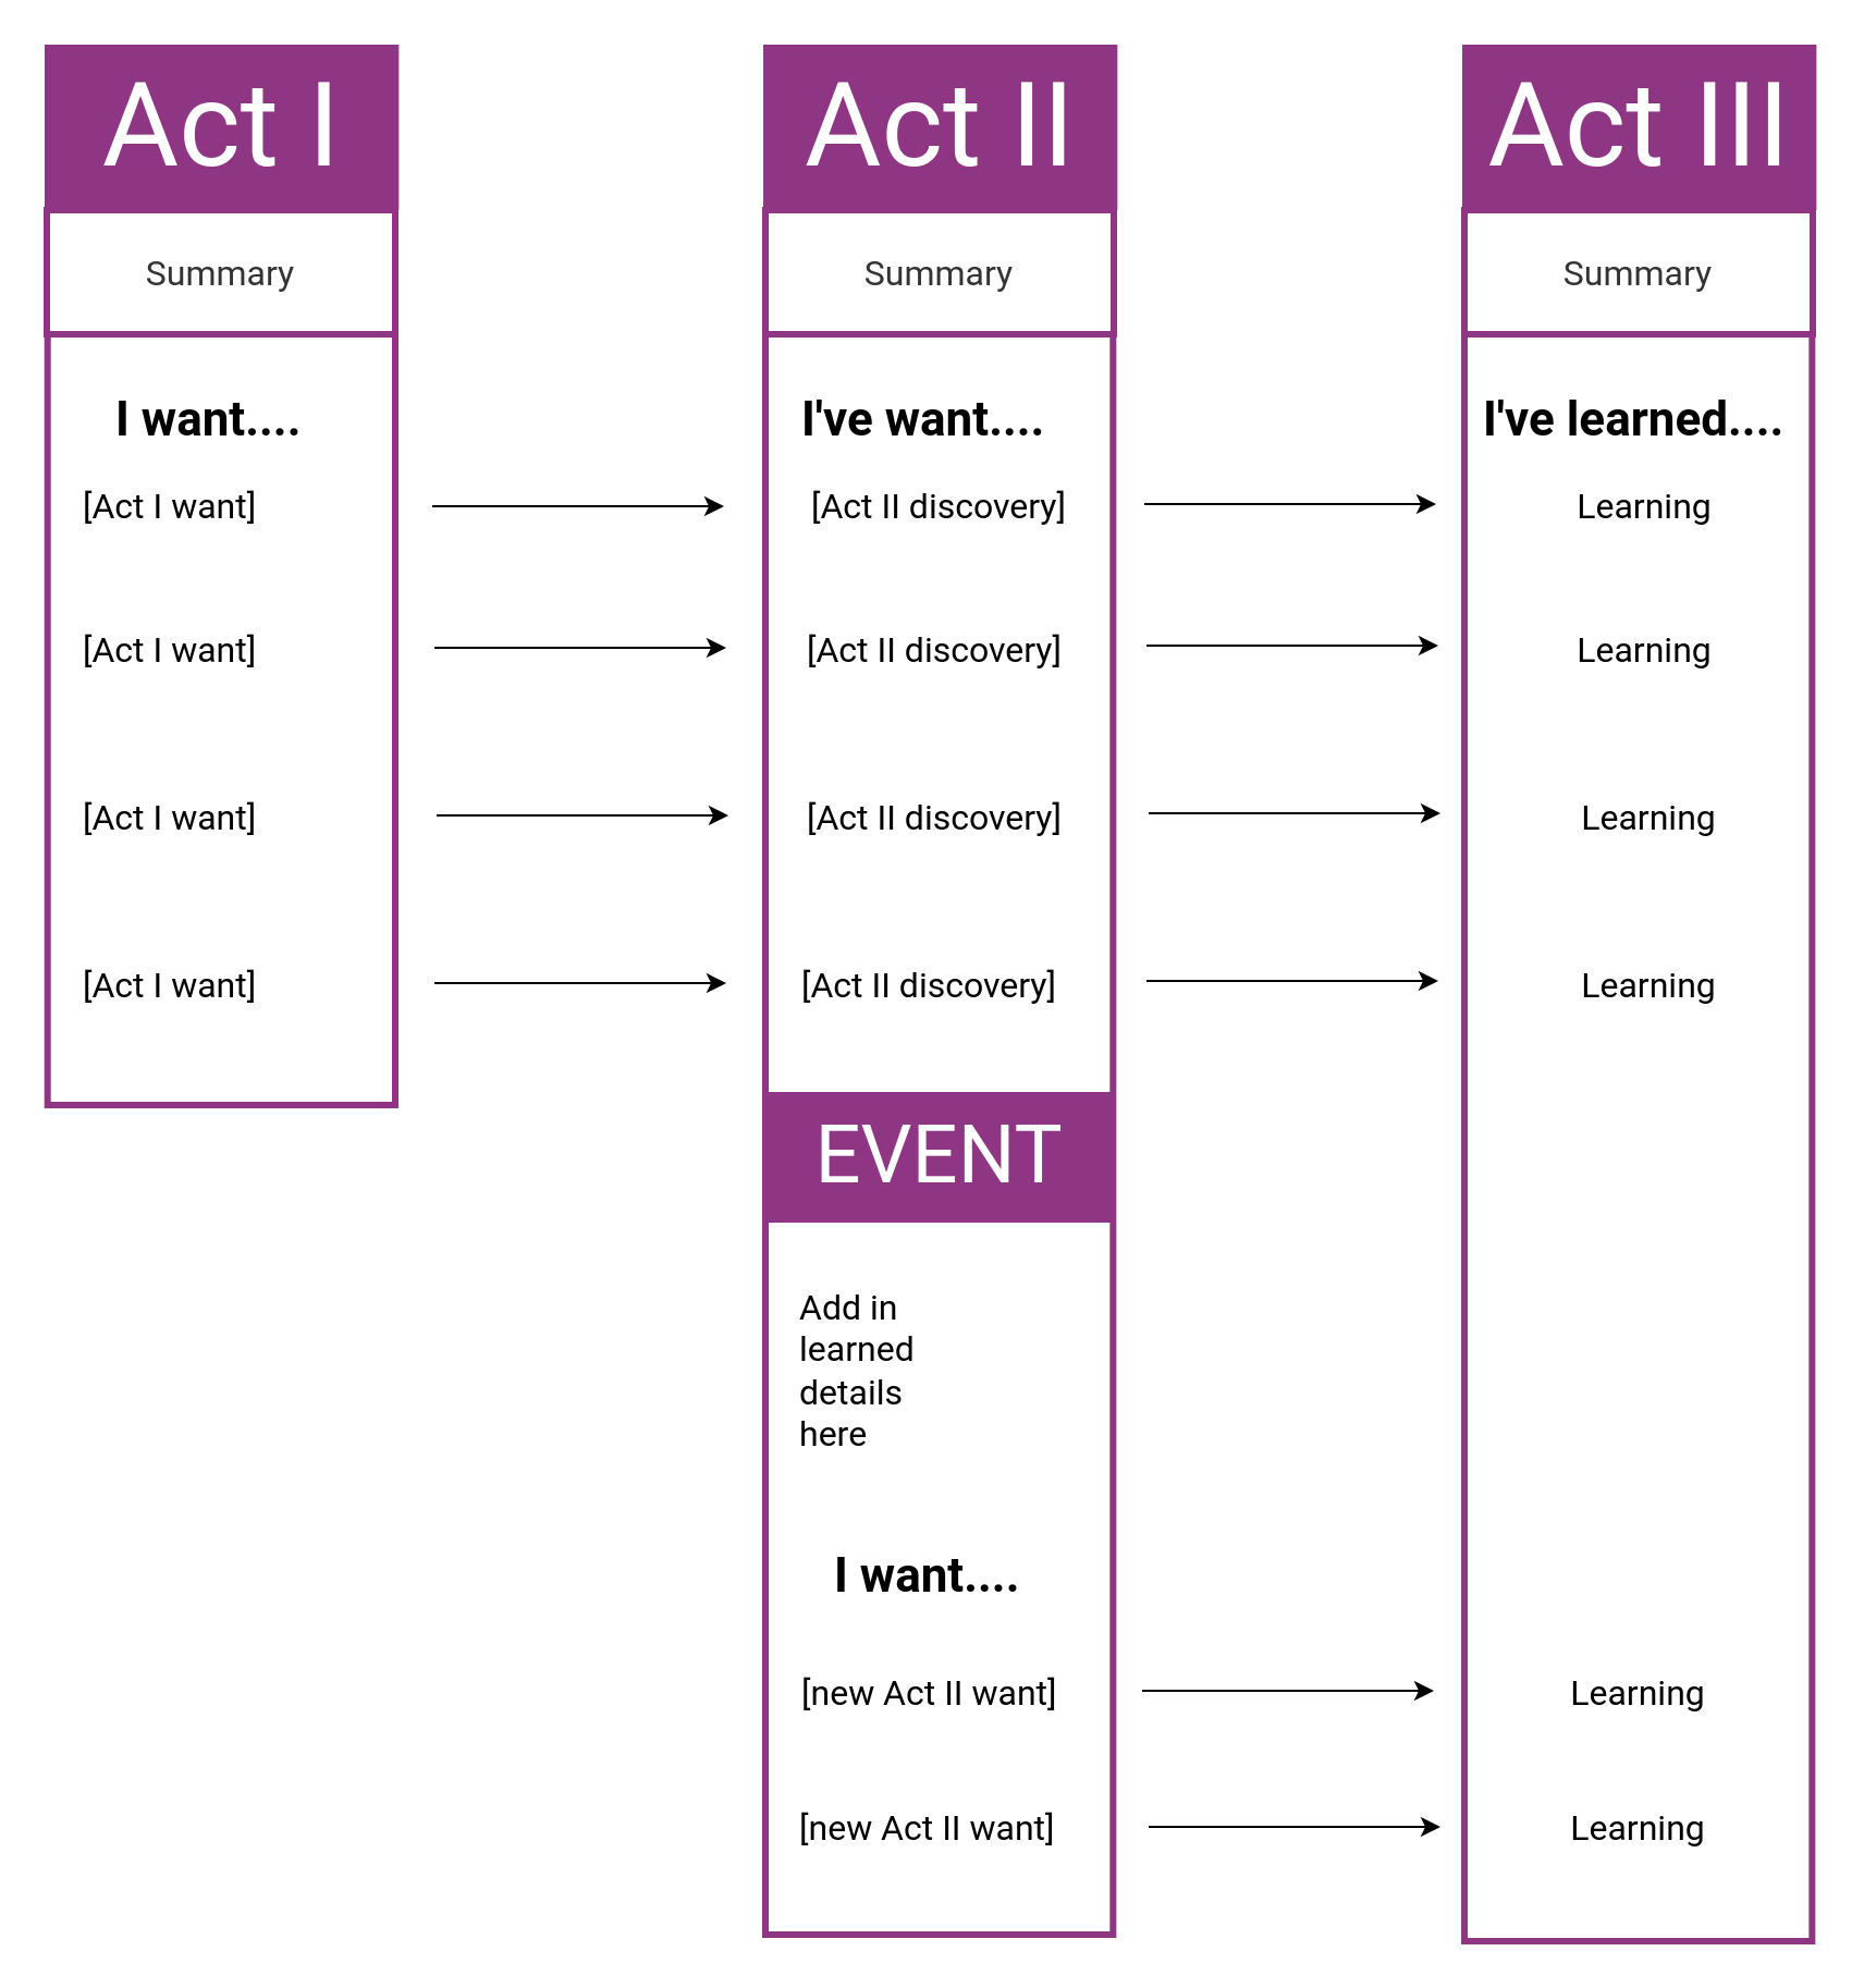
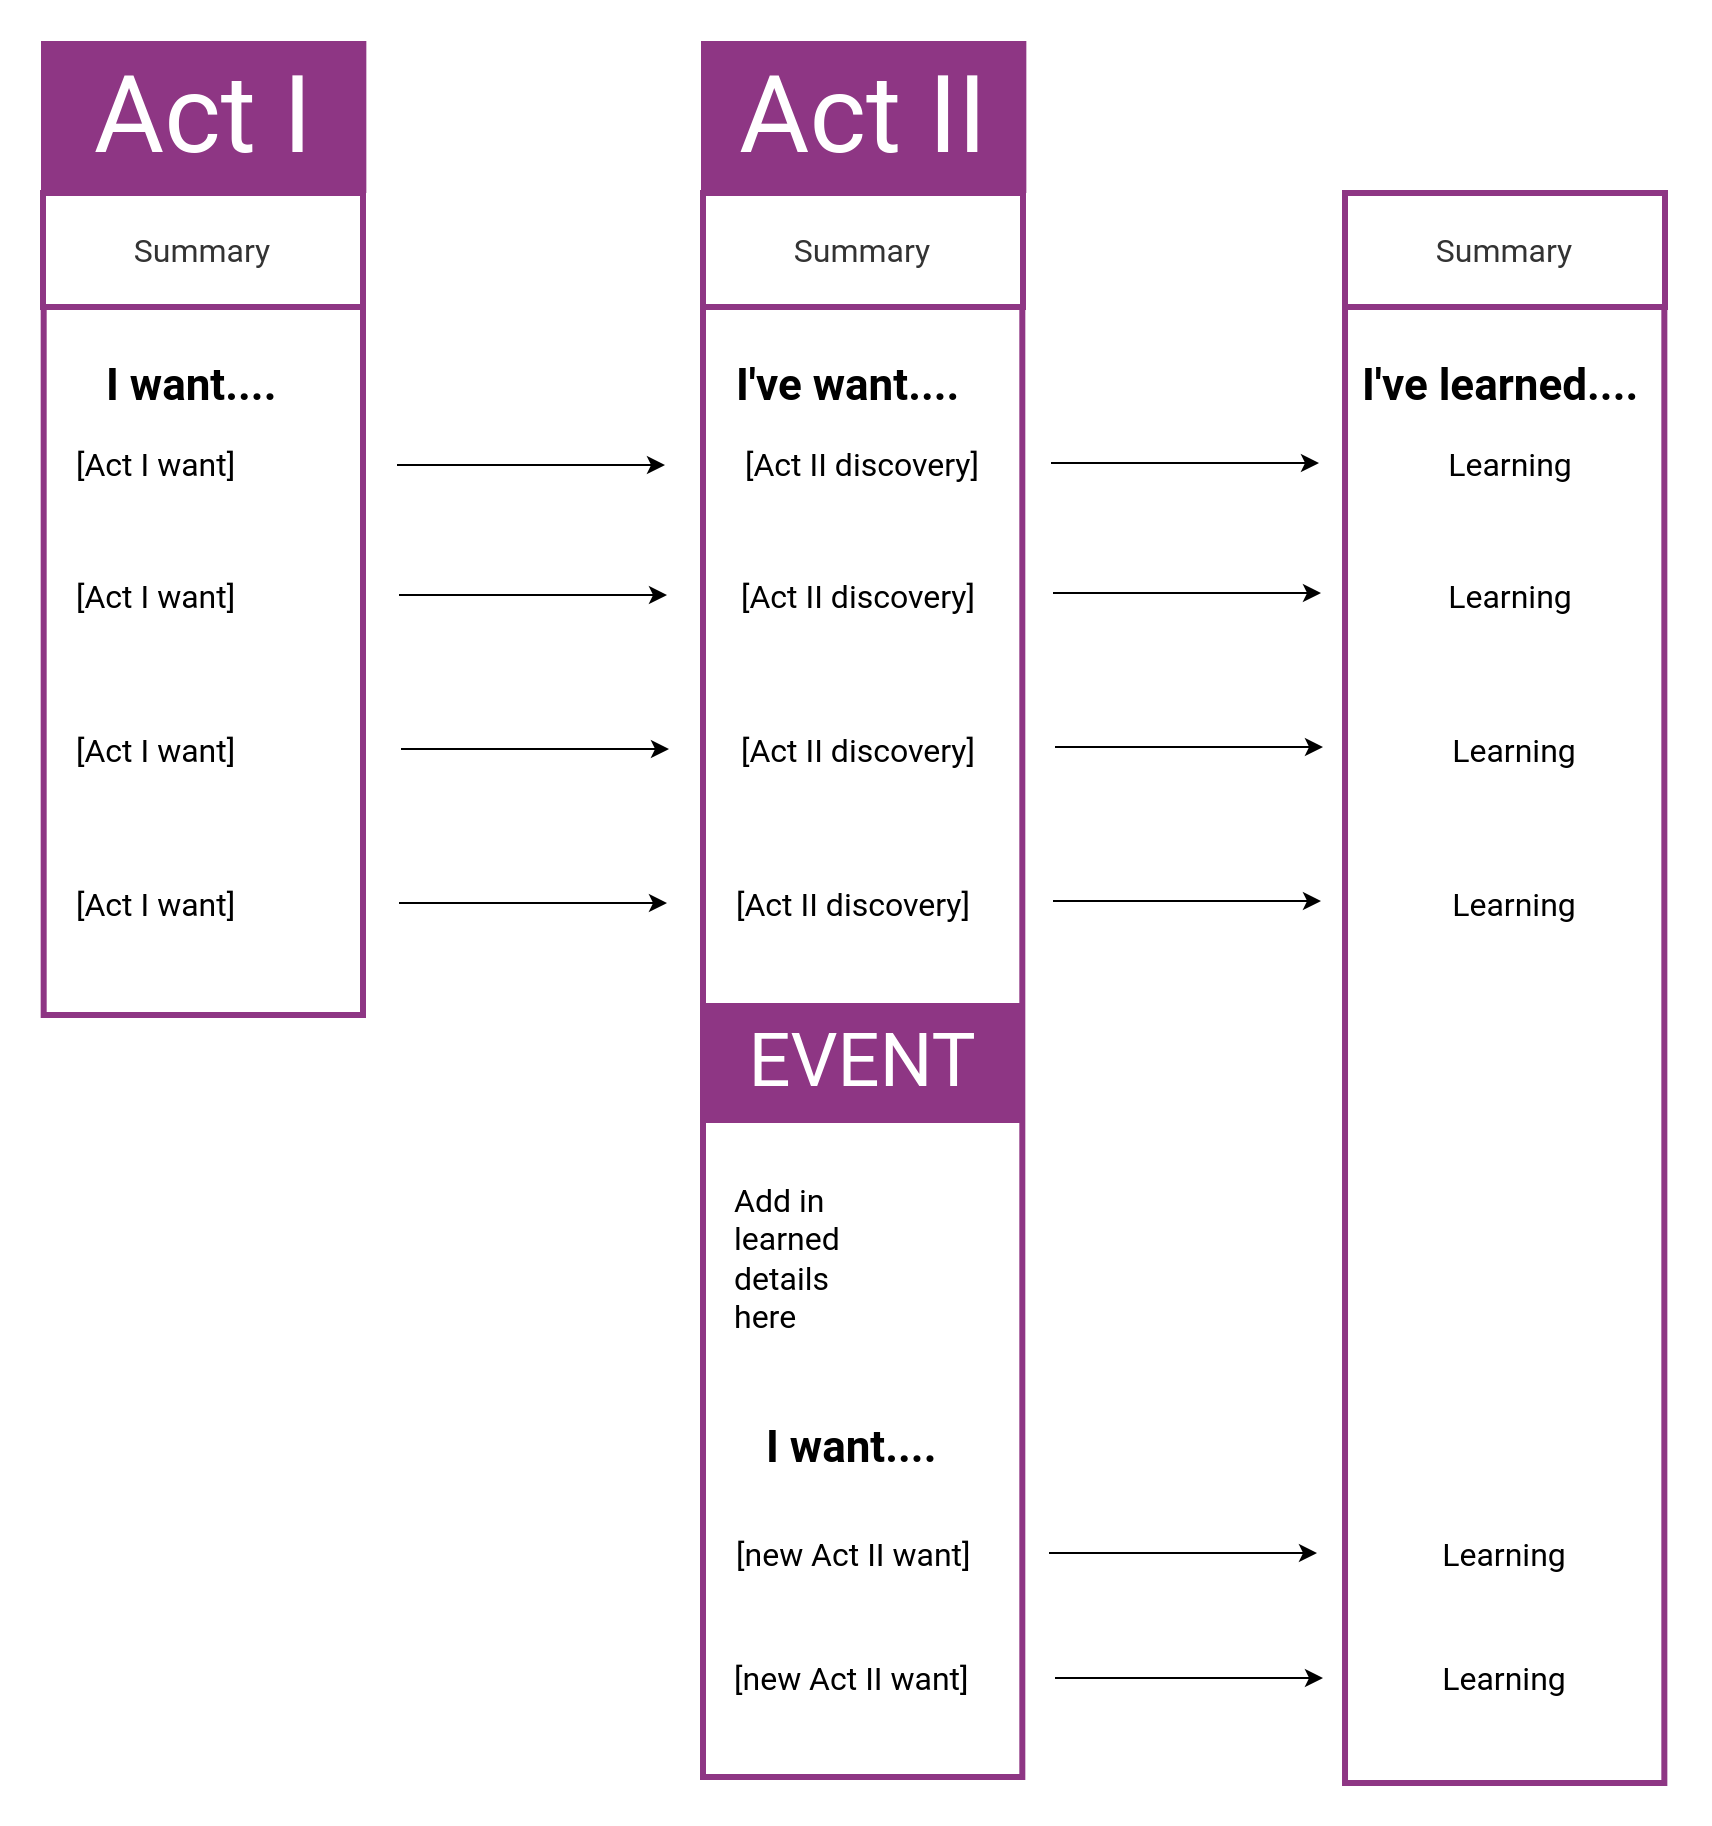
- <mxCell id="11" value="Act III" style="rounded=0;whiteSpace=wrap;html=1;strokeColor=none;fillColor=#8E3684;fontSize=54;fontFamily=Roboto;fontSource=https%3A%2F%2Ffonts.googleapis.com%2Fcss%3Ffamily%3DRoboto;fontColor=#FFFFFF;strokeWidth=24;glass=0;shadow=0;container=0;" parent="1" vertex="1"><mxGeometry x="671" y="20" width="162.67" height="76" as="geometry" /></mxCell>
